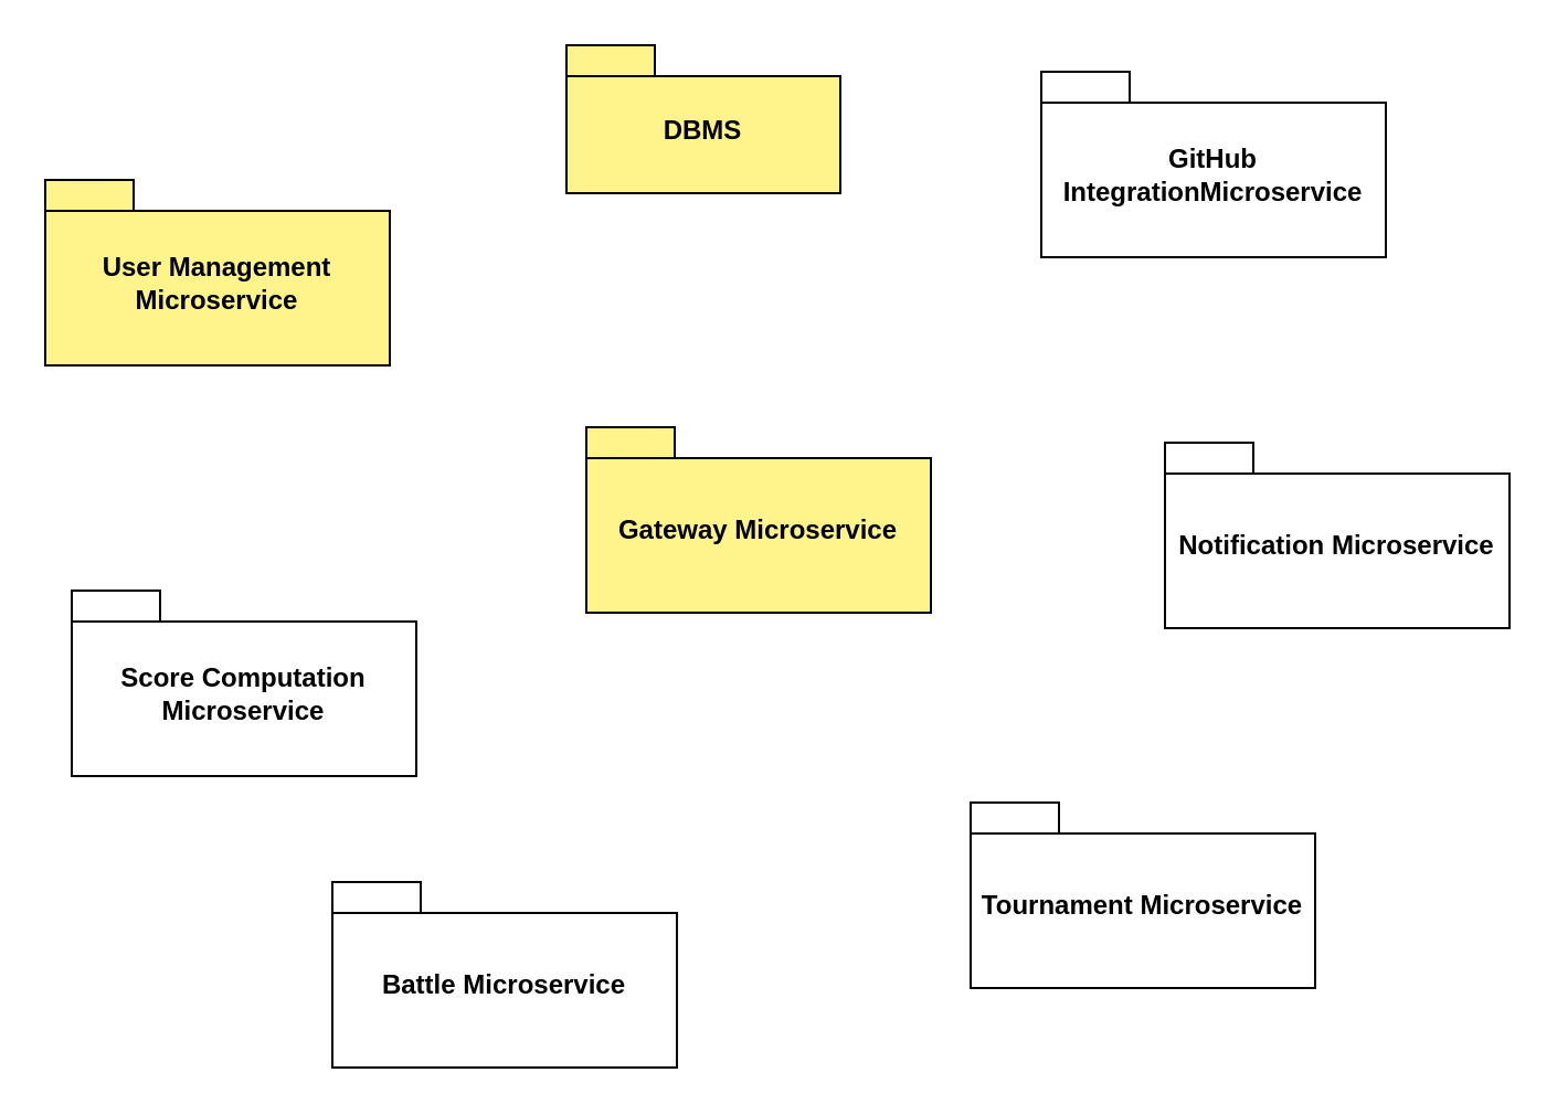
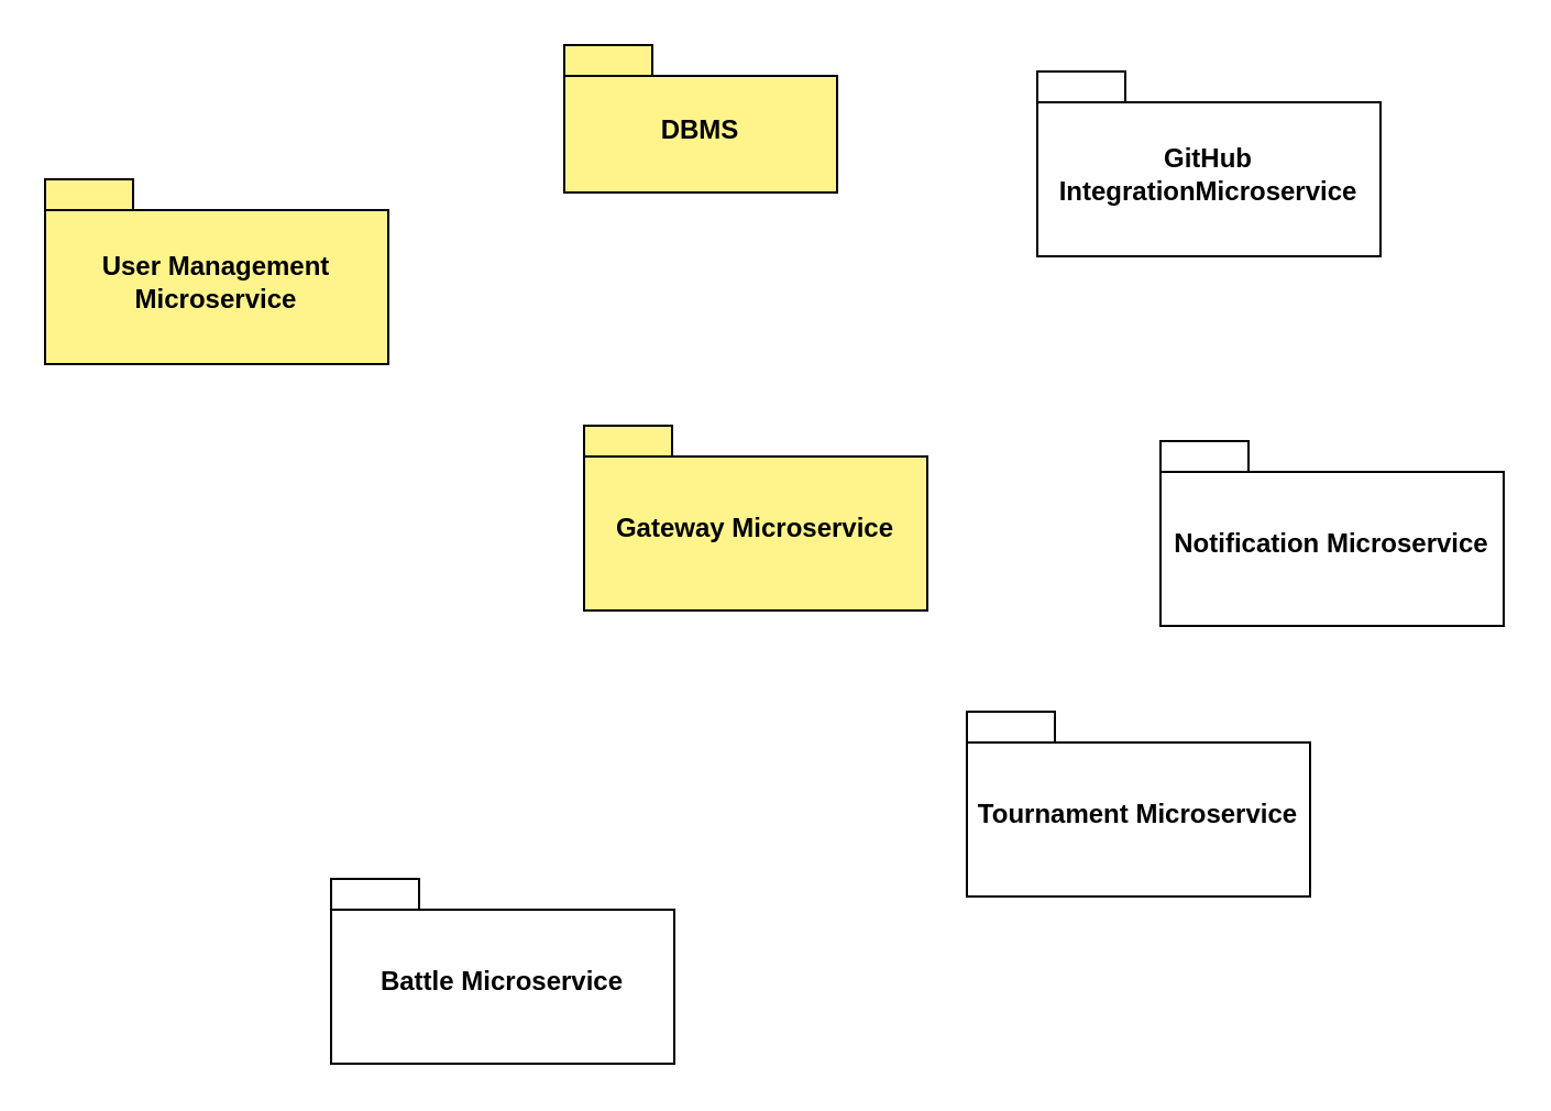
- <mxCell id="5" value="Score Computation Microservice" style="shape=folder;fontStyle=1;spacingTop=10;tabWidth=40;tabHeight=14;tabPosition=left;html=1;whiteSpace=wrap;" vertex="1" parent="1"><mxGeometry x="32" y="267" width="156" height="84" as="geometry" /></mxCell>
- <mxCell id="6" value="Tournament Microservice" style="shape=folder;fontStyle=1;spacingTop=10;tabWidth=40;tabHeight=14;tabPosition=left;html=1;whiteSpace=wrap;" vertex="1" parent="1"><mxGeometry x="439" y="363" width="156" height="84" as="geometry" /></mxCell>
+ <mxCell id="6" value="Tournament Microservice" style="shape=folder;fontStyle=1;spacingTop=10;tabWidth=40;tabHeight=14;tabPosition=left;html=1;whiteSpace=wrap;" vertex="1" parent="1"><mxGeometry x="439" y="323" width="156" height="84" as="geometry" /></mxCell>
